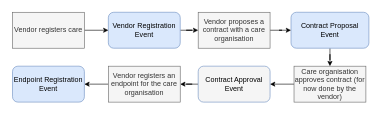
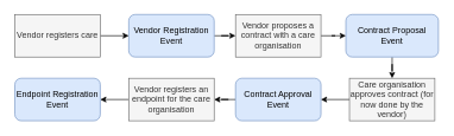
- <mxCell id="7" value="Contract Approval Event" style="rounded=1;whiteSpace=wrap;html=1;fillColor=#f5f5f5;strokeColor=#6c8ebf;" vertex="1" parent="1"><mxGeometry x="330" y="110" width="120" height="60" as="geometry" /></mxCell>
+ <mxCell id="7" value="Contract Approval Event" style="rounded=1;whiteSpace=wrap;html=1;fillColor=#dae8fc;strokeColor=#6c8ebf;" vertex="1" parent="1"><mxGeometry x="330" y="110" width="120" height="60" as="geometry" /></mxCell>
